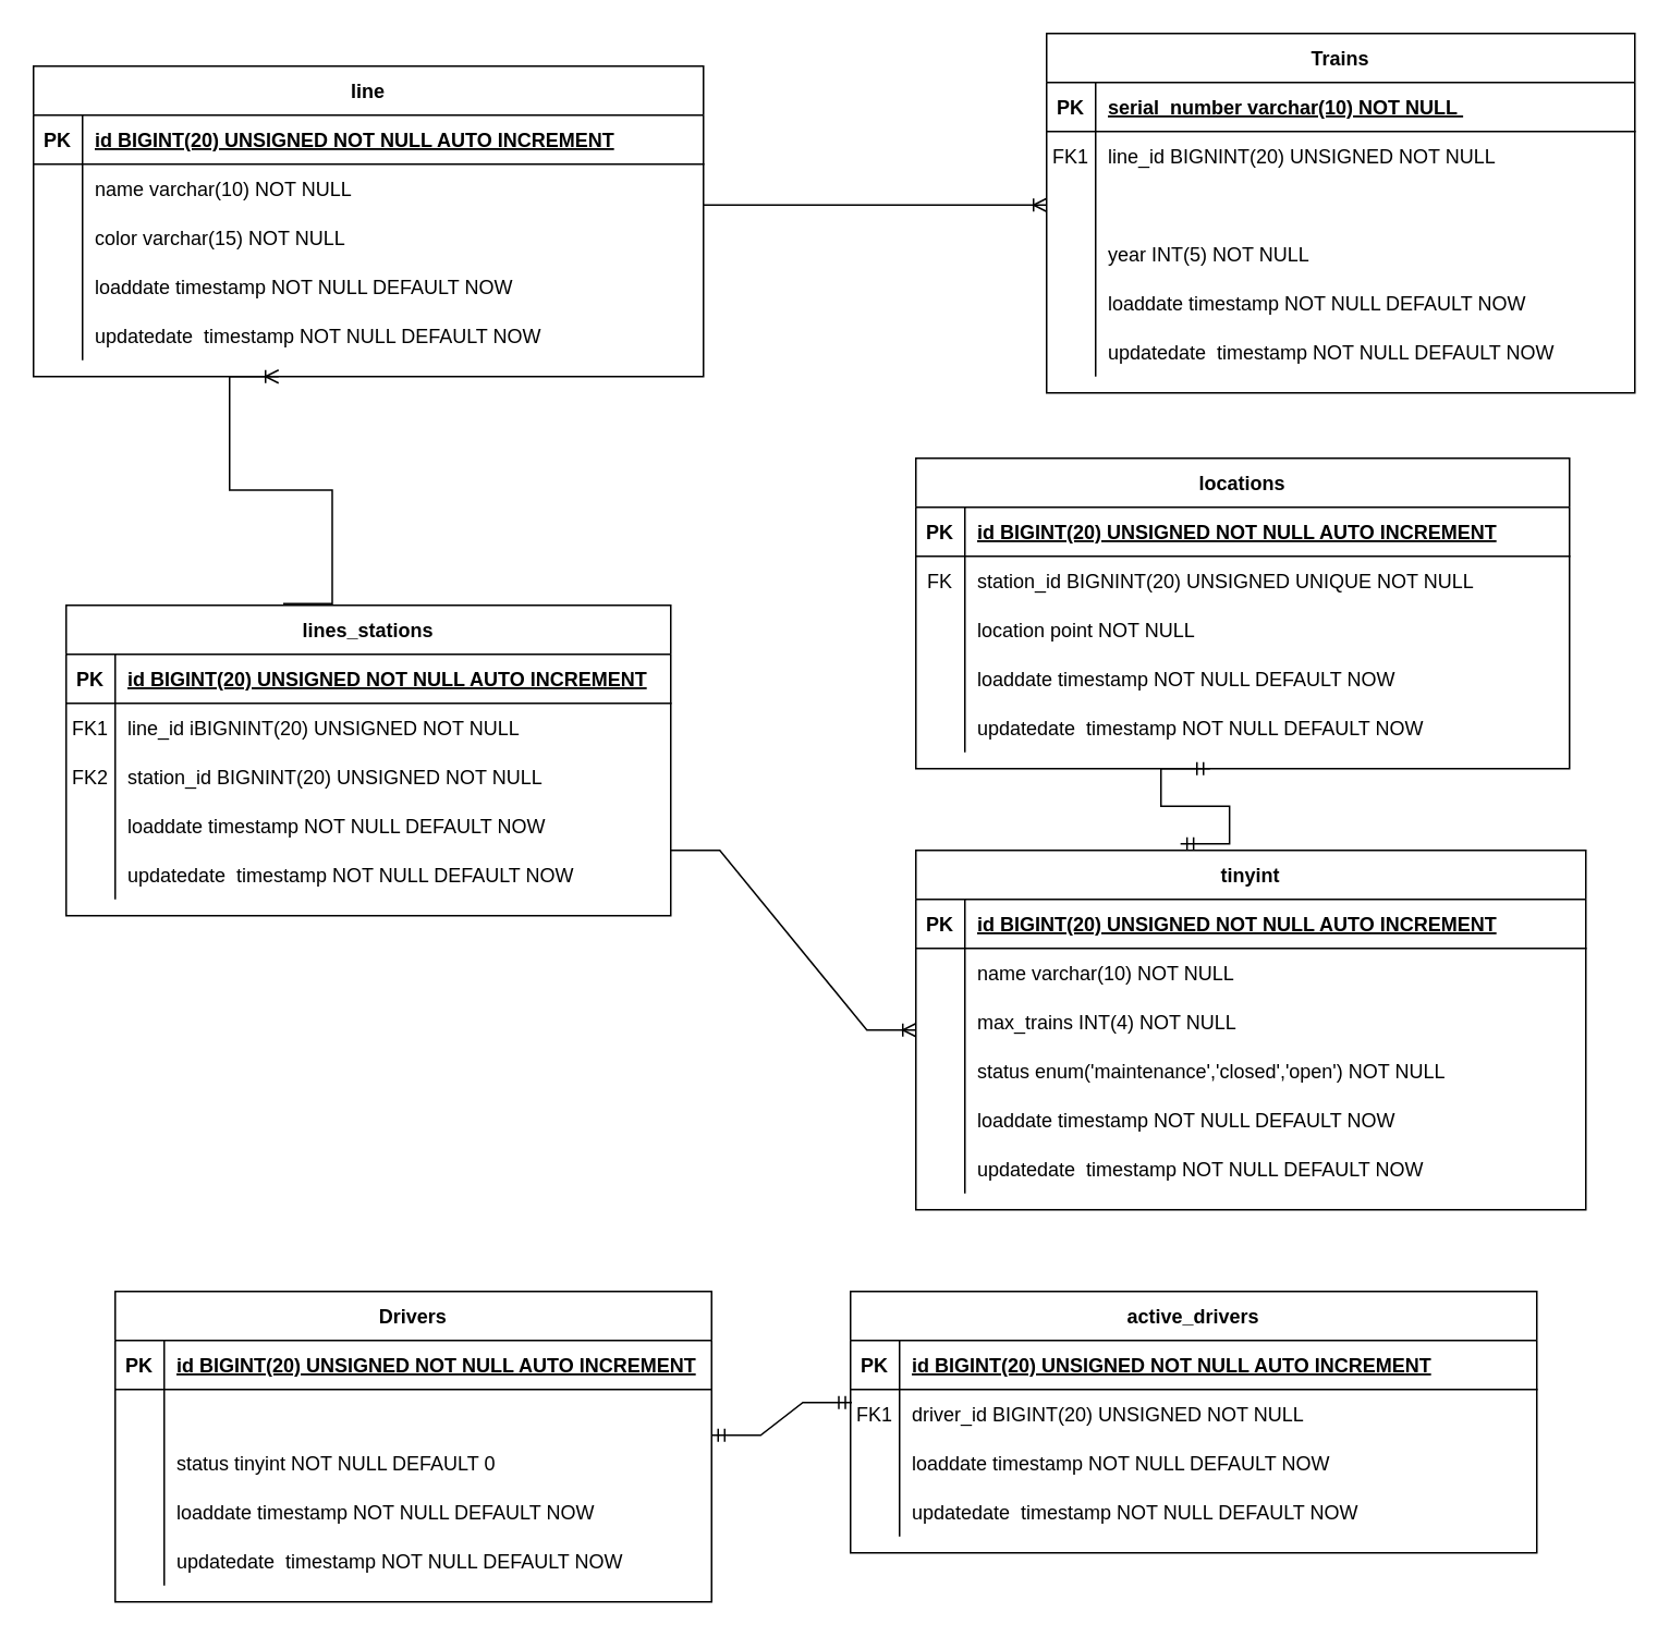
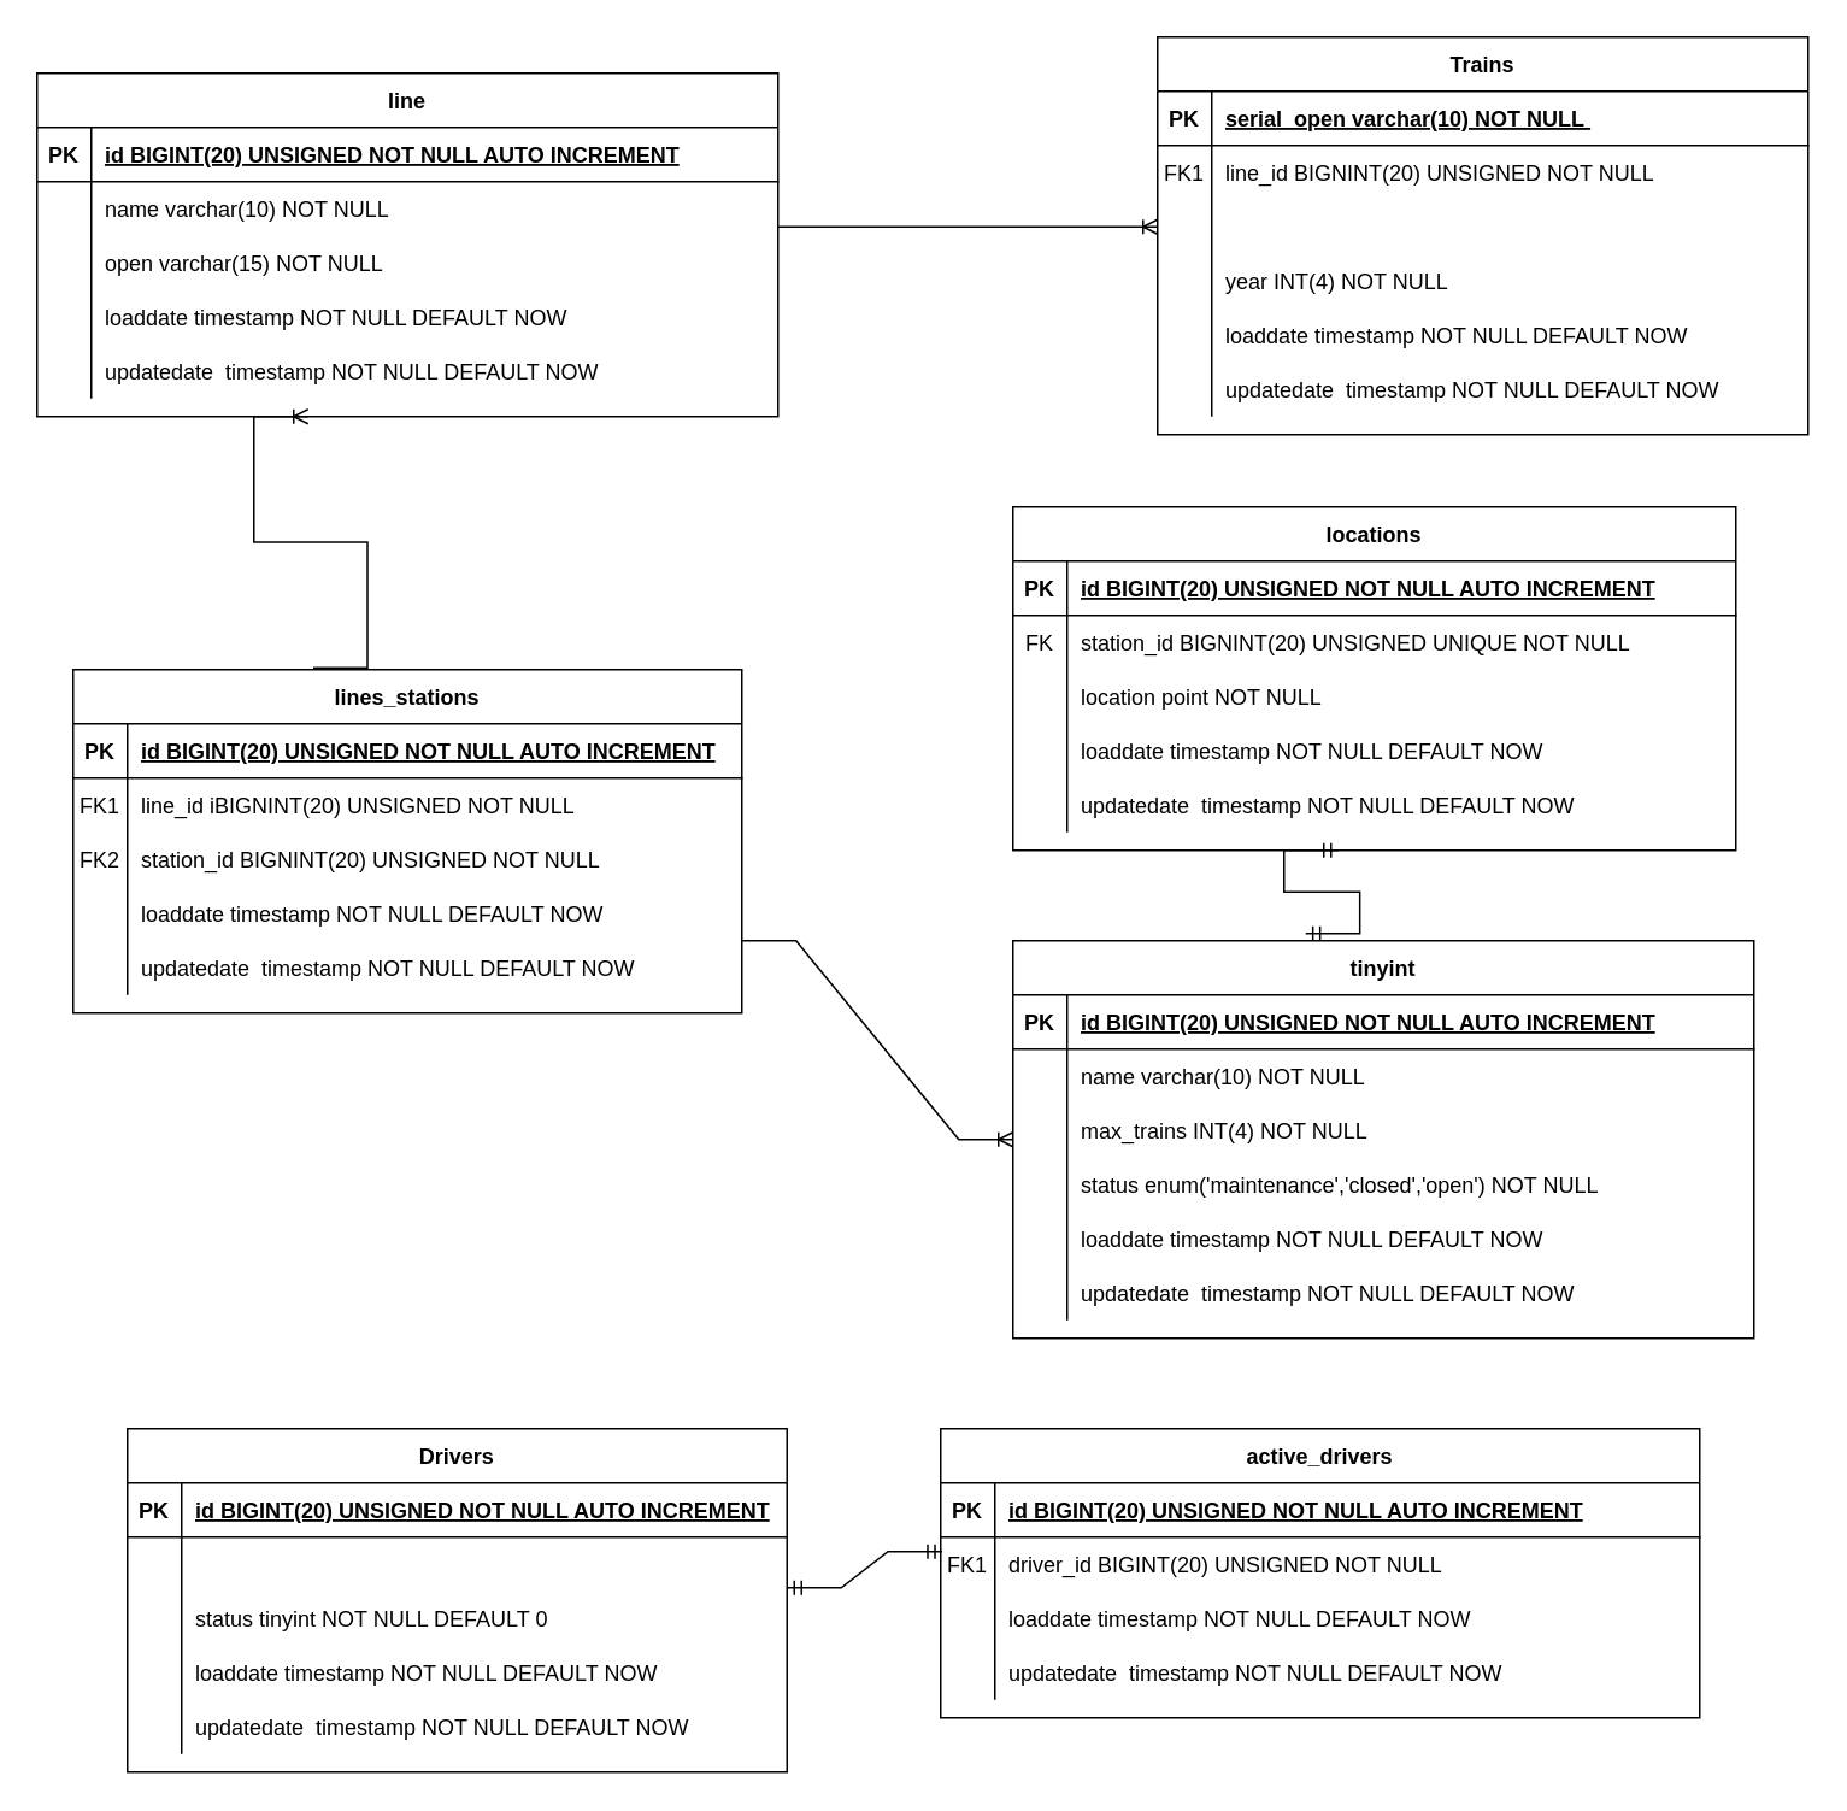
- <mxCell id="21" value="serial_number varchar(10) NOT NULL " style="shape=partialRectangle;overflow=hidden;connectable=0;fillColor=none;top=0;left=0;bottom=0;right=0;align=left;spacingLeft=6;fontStyle=5;" parent="19" vertex="1"><mxGeometry x="30" width="330" height="30" as="geometry"><mxRectangle width="330" height="30" as="alternateBounds" /></mxGeometry></mxCell>
+ <mxCell id="21" value="serial_open varchar(10) NOT NULL " style="shape=partialRectangle;overflow=hidden;connectable=0;fillColor=none;top=0;left=0;bottom=0;right=0;align=left;spacingLeft=6;fontStyle=5;" parent="19" vertex="1"><mxGeometry x="30" width="330" height="30" as="geometry"><mxRectangle width="330" height="30" as="alternateBounds" /></mxGeometry></mxCell>
- <mxCell id="11" value="color varchar(15) NOT NULL" style="shape=partialRectangle;overflow=hidden;connectable=0;fillColor=none;top=0;left=0;bottom=0;right=0;align=left;spacingLeft=6;" parent="9" vertex="1"><mxGeometry x="30" width="380" height="30" as="geometry"><mxRectangle width="380" height="30" as="alternateBounds" /></mxGeometry></mxCell>
+ <mxCell id="11" value="open varchar(15) NOT NULL" style="shape=partialRectangle;overflow=hidden;connectable=0;fillColor=none;top=0;left=0;bottom=0;right=0;align=left;spacingLeft=6;" parent="9" vertex="1"><mxGeometry x="30" width="380" height="30" as="geometry"><mxRectangle width="380" height="30" as="alternateBounds" /></mxGeometry></mxCell>
- <mxCell id="29" value="year INT(5) NOT NULL" style="shape=partialRectangle;overflow=hidden;connectable=0;fillColor=none;top=0;left=0;bottom=0;right=0;align=left;spacingLeft=6;" parent="27" vertex="1"><mxGeometry x="30" width="330" height="30" as="geometry"><mxRectangle width="330" height="30" as="alternateBounds" /></mxGeometry></mxCell>
+ <mxCell id="29" value="year INT(4) NOT NULL" style="shape=partialRectangle;overflow=hidden;connectable=0;fillColor=none;top=0;left=0;bottom=0;right=0;align=left;spacingLeft=6;" parent="27" vertex="1"><mxGeometry x="30" width="330" height="30" as="geometry"><mxRectangle width="330" height="30" as="alternateBounds" /></mxGeometry></mxCell>
